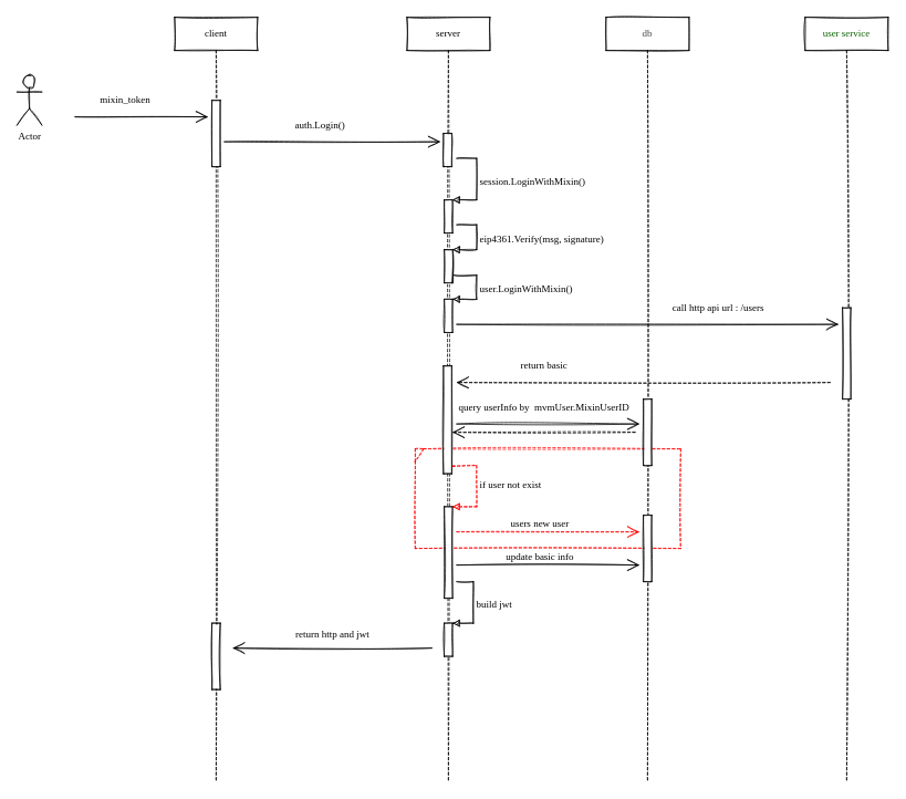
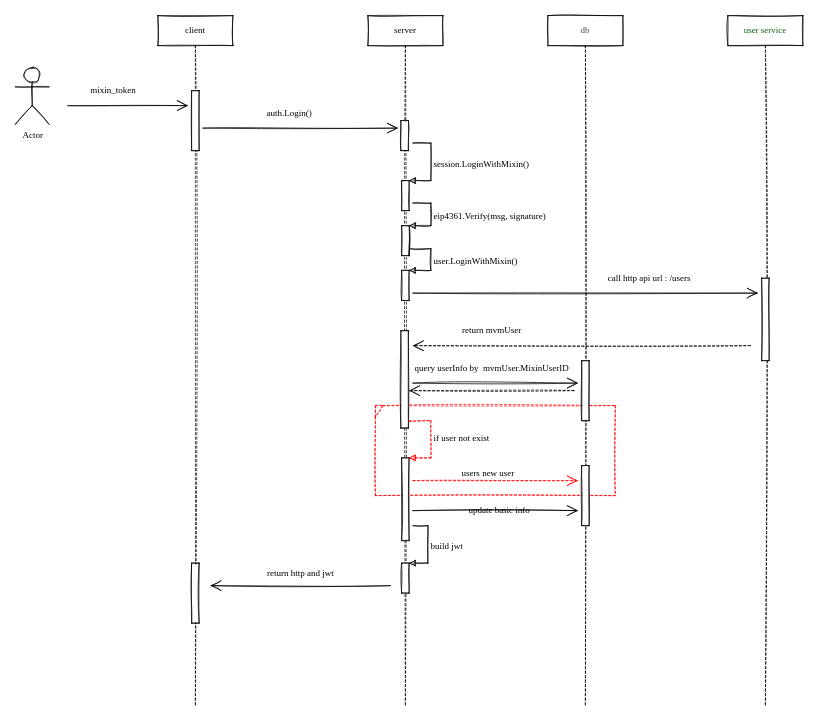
- <mxCell id="23" value="Actor" style="shape=umlActor;verticalLabelPosition=bottom;verticalAlign=top;html=1;sketch=1;fontFamily=Comic Sans MS;fontSize=12;" parent="1" vertex="1"><mxGeometry x="20" y="90" width="30" height="60" as="geometry" /></mxCell>
+ <mxCell id="23" value="Actor" style="shape=umlActor;verticalLabelPosition=bottom;verticalAlign=top;html=1;sketch=1;fontFamily=Comic Sans MS;fontSize=12;" parent="1" vertex="1"><mxGeometry x="20" y="90" width="45" height="75" as="geometry" /></mxCell>
- <mxCell id="33" value="return basic" style="text;html=1;resizable=0;autosize=1;align=center;verticalAlign=middle;points=[];fillColor=none;strokeColor=none;rounded=0;sketch=1;fontFamily=Comic Sans MS;fontSize=12;" parent="1" vertex="1"><mxGeometry x="600" y="430" width="110" height="20" as="geometry" /></mxCell>
+ <mxCell id="33" value="return mvmUser" style="text;html=1;resizable=0;autosize=1;align=center;verticalAlign=middle;points=[];fillColor=none;strokeColor=none;rounded=0;sketch=1;fontFamily=Comic Sans MS;fontSize=12;" parent="1" vertex="1"><mxGeometry x="600" y="430" width="110" height="20" as="geometry" /></mxCell>
- <mxCell id="40" value="update basic info" style="text;html=1;resizable=0;autosize=1;align=center;verticalAlign=middle;points=[];fillColor=none;strokeColor=none;rounded=0;sketch=1;fontFamily=Comic Sans MS;fontSize=12;" parent="1" vertex="1"><mxGeometry x="595" y="660" width="110" height="20" as="geometry" /></mxCell>
+ <mxCell id="40" value="update basic info" style="text;html=1;resizable=0;autosize=1;align=center;verticalAlign=middle;points=[];fillColor=none;strokeColor=none;rounded=0;sketch=1;fontFamily=Comic Sans MS;fontSize=12;" parent="1" vertex="1"><mxGeometry x="610" y="670" width="110" height="20" as="geometry" /></mxCell>
